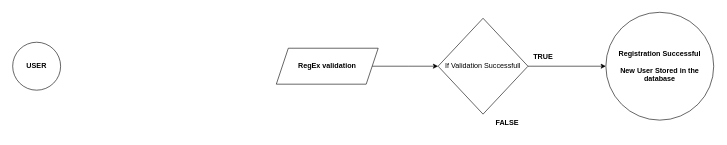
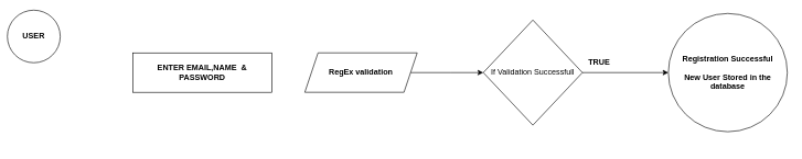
- <mxCell id="2" value="&lt;b&gt;USER&lt;/b&gt;" style="ellipse;whiteSpace=wrap;html=1;aspect=fixed;" vertex="1" parent="1"><mxGeometry x="20" y="70" width="80" height="80" as="geometry" /></mxCell>
+ <mxCell id="2" value="&lt;b&gt;USER&lt;/b&gt;" style="ellipse;whiteSpace=wrap;html=1;aspect=fixed;" vertex="1" parent="1"><mxGeometry x="10" y="15" width="80" height="80" as="geometry" /></mxCell>
+ <mxCell id="3" value="&lt;b&gt;ENTER EMAIL,NAME&amp;nbsp; &amp;amp; PASSWORD&lt;/b&gt;" style="rounded=0;whiteSpace=wrap;html=1;" vertex="1" parent="1"><mxGeometry x="200" y="80" width="210" height="60" as="geometry" /></mxCell>
- <mxCell id="10" value="&lt;b&gt;FALSE&lt;/b&gt;" style="text;html=1;align=center;verticalAlign=middle;resizable=0;points=[];autosize=1;strokeColor=none;fillColor=none;" vertex="1" parent="1"><mxGeometry x="815" y="190" width="60" height="30" as="geometry" /></mxCell>
